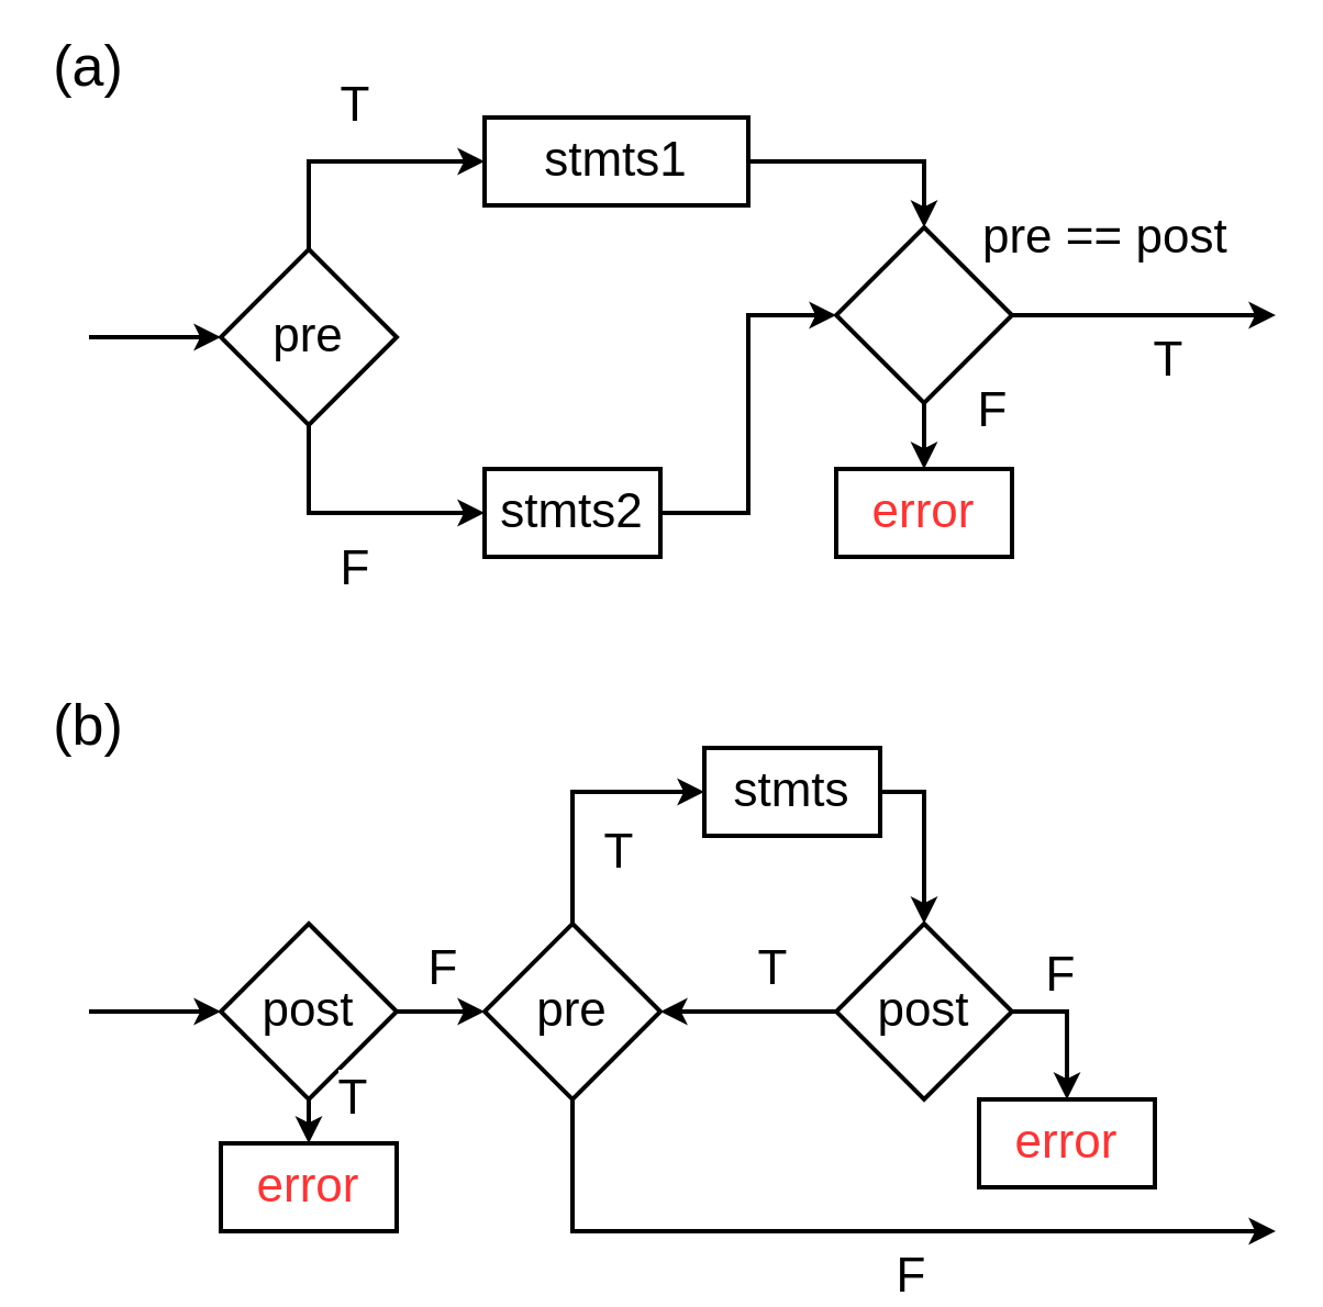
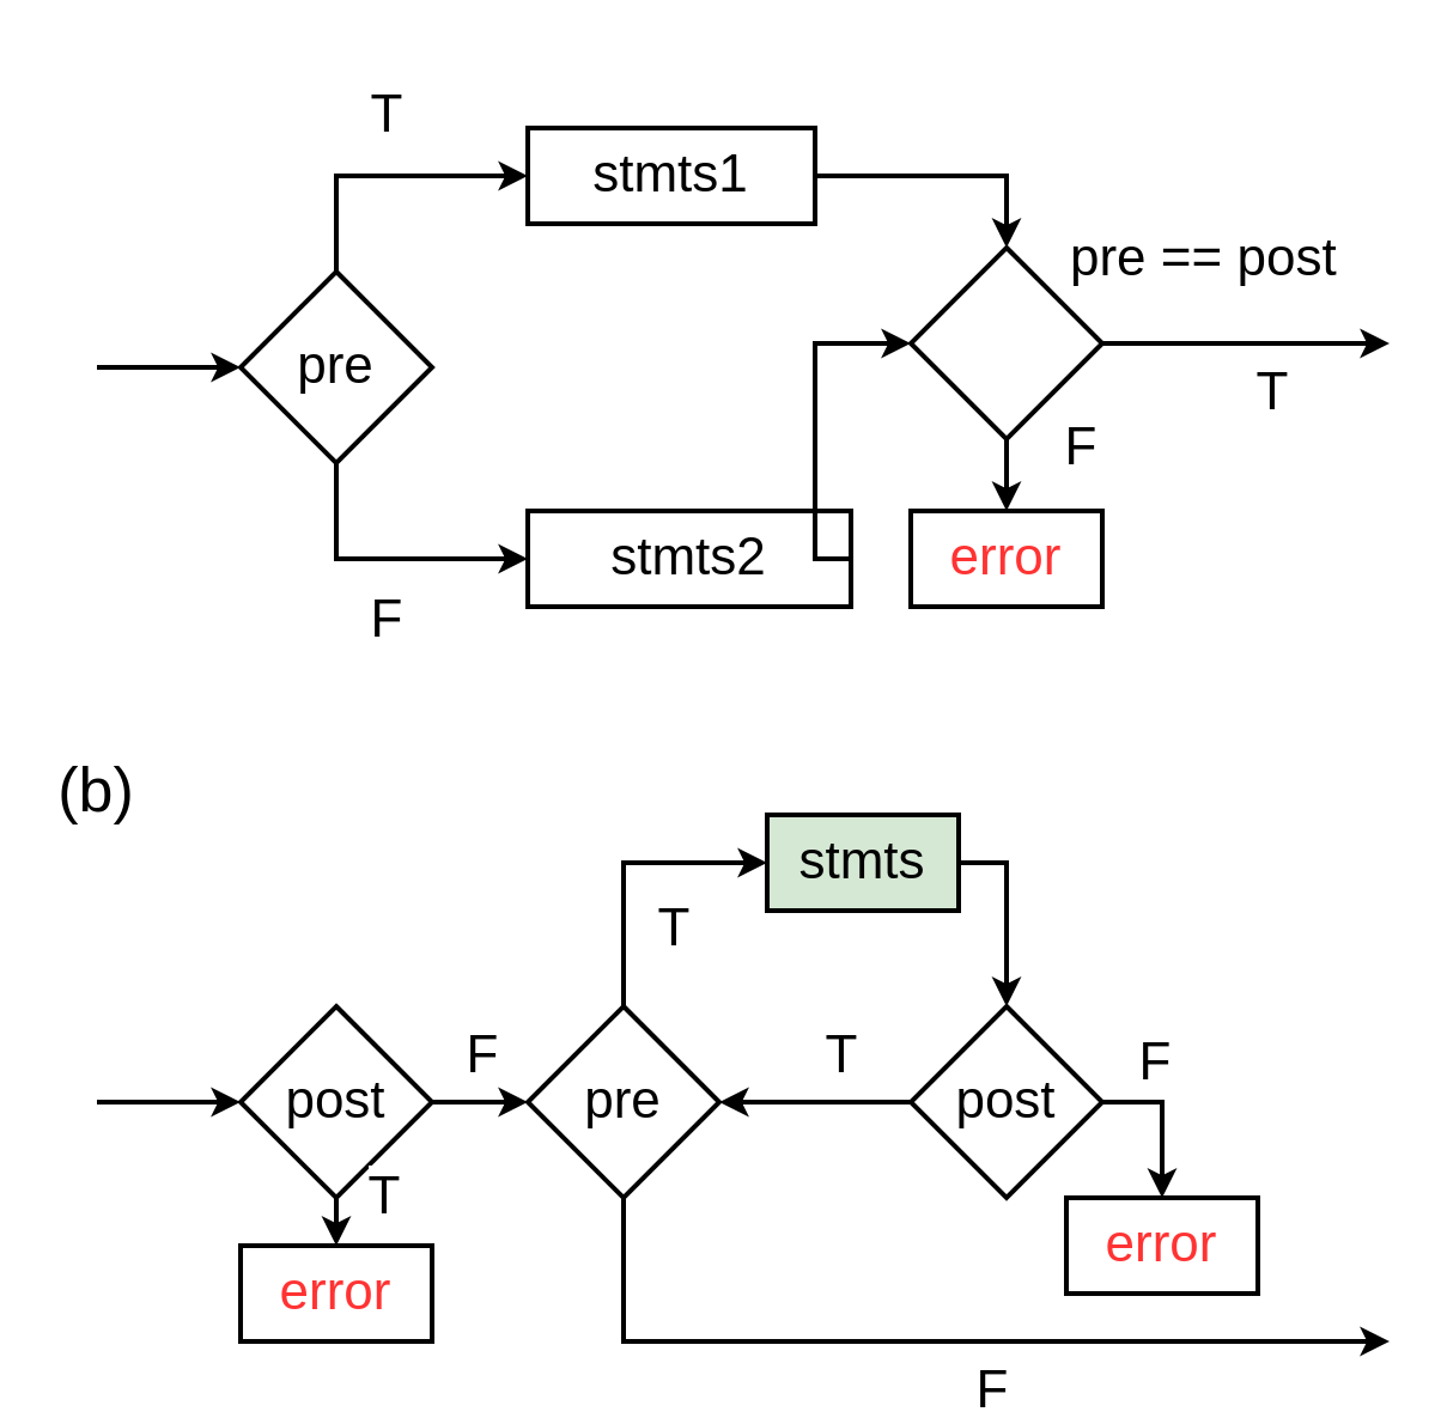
- <mxCell id="38" value="(a)" style="text;html=1;strokeColor=none;fillColor=none;align=center;verticalAlign=middle;whiteSpace=wrap;rounded=0;labelBackgroundColor=#ffffff;fontFamily=Helvetica;fontSize=26;" vertex="1" parent="1"><mxGeometry y="20" width="40" height="20" as="geometry" x="20" /></mxCell>
- <mxCell id="7" value="&lt;font style=&quot;font-size: 22px&quot;&gt;stmts2&lt;/font&gt;" style="rounded=0;whiteSpace=wrap;html=1;strokeWidth=2;fontFamily=Helvetica;" vertex="1" parent="1"><mxGeometry x="220" y="213" width="80" height="40" as="geometry" /></mxCell>
+ <mxCell id="7" value="&lt;font style=&quot;font-size: 22px&quot;&gt;stmts2&lt;/font&gt;" style="rounded=0;whiteSpace=wrap;html=1;strokeWidth=2;fontFamily=Helvetica;" vertex="1" parent="1"><mxGeometry x="220" y="213" width="135" height="40" as="geometry" /></mxCell>
- <mxCell id="22" value="&lt;font style=&quot;font-size: 22px&quot;&gt;stmts&lt;br&gt;&lt;/font&gt;" style="rounded=0;whiteSpace=wrap;html=1;strokeWidth=2;fontFamily=Helvetica;" vertex="1" parent="1"><mxGeometry x="320" y="340" width="80" height="40" as="geometry" /></mxCell>
+ <mxCell id="22" value="&lt;font style=&quot;font-size: 22px&quot;&gt;stmts&lt;br&gt;&lt;/font&gt;" style="rounded=0;whiteSpace=wrap;html=1;strokeWidth=2;fontFamily=Helvetica;fillColor=#d5e8d4;" vertex="1" parent="1"><mxGeometry x="320" y="340" width="80" height="40" as="geometry" /></mxCell>
